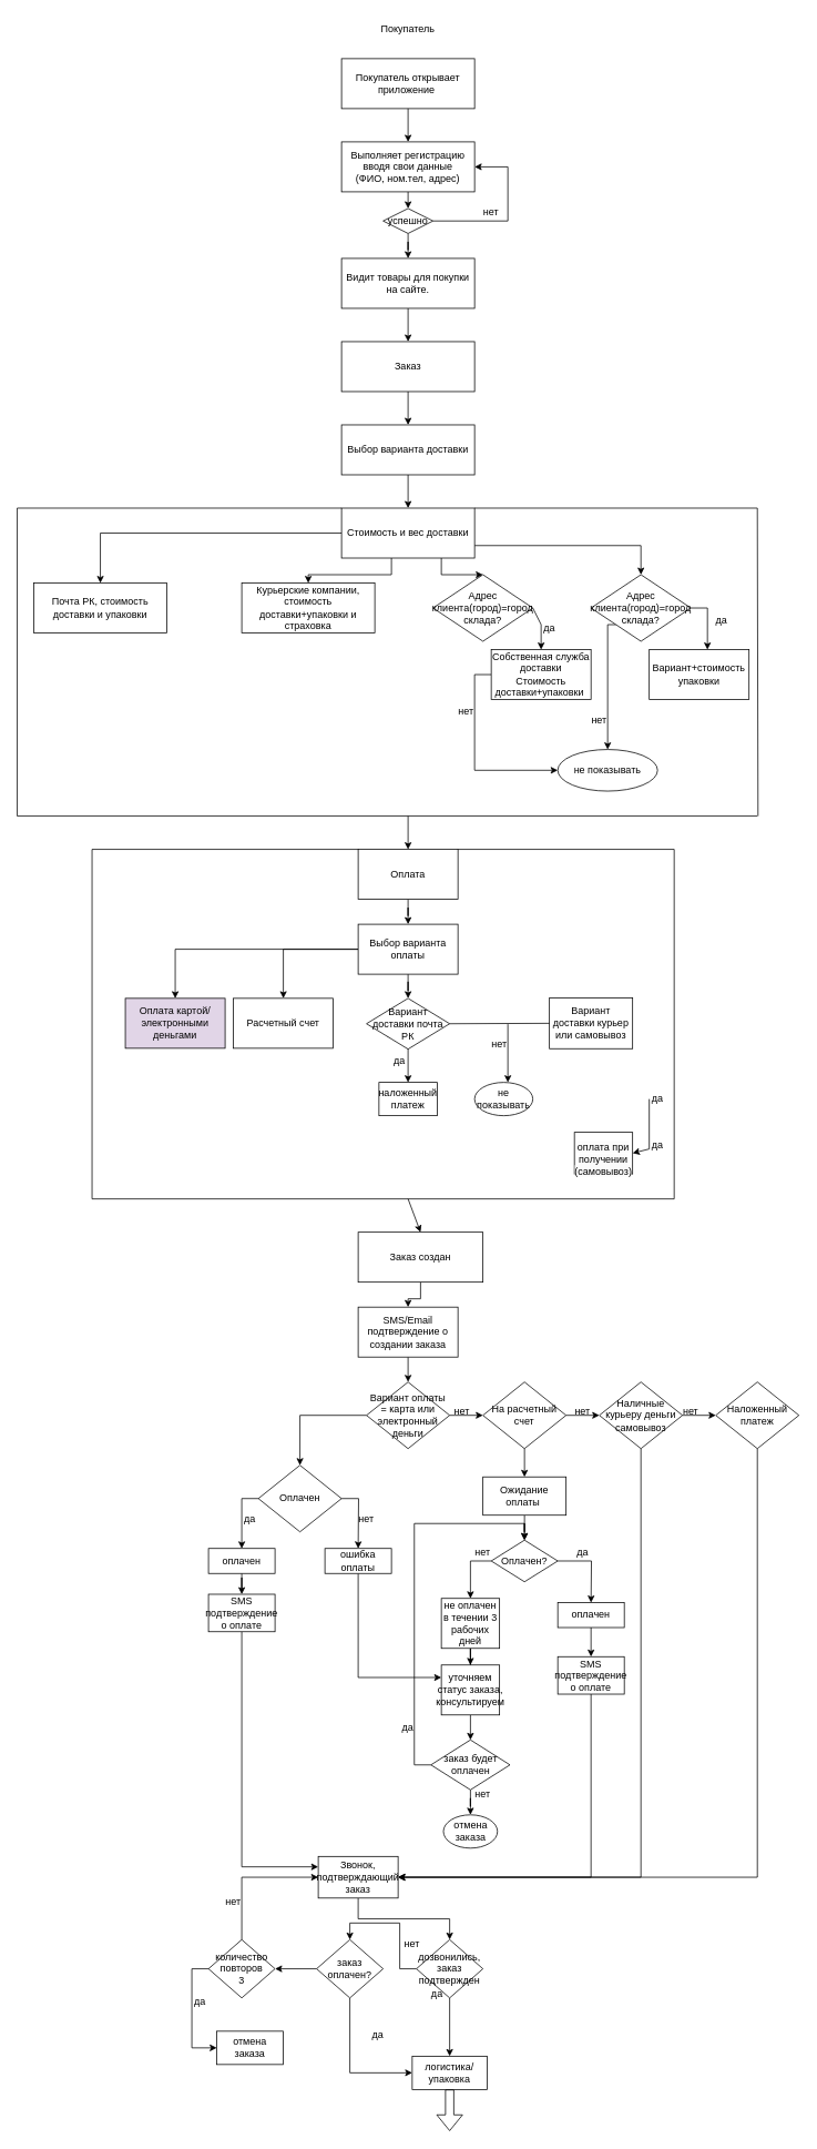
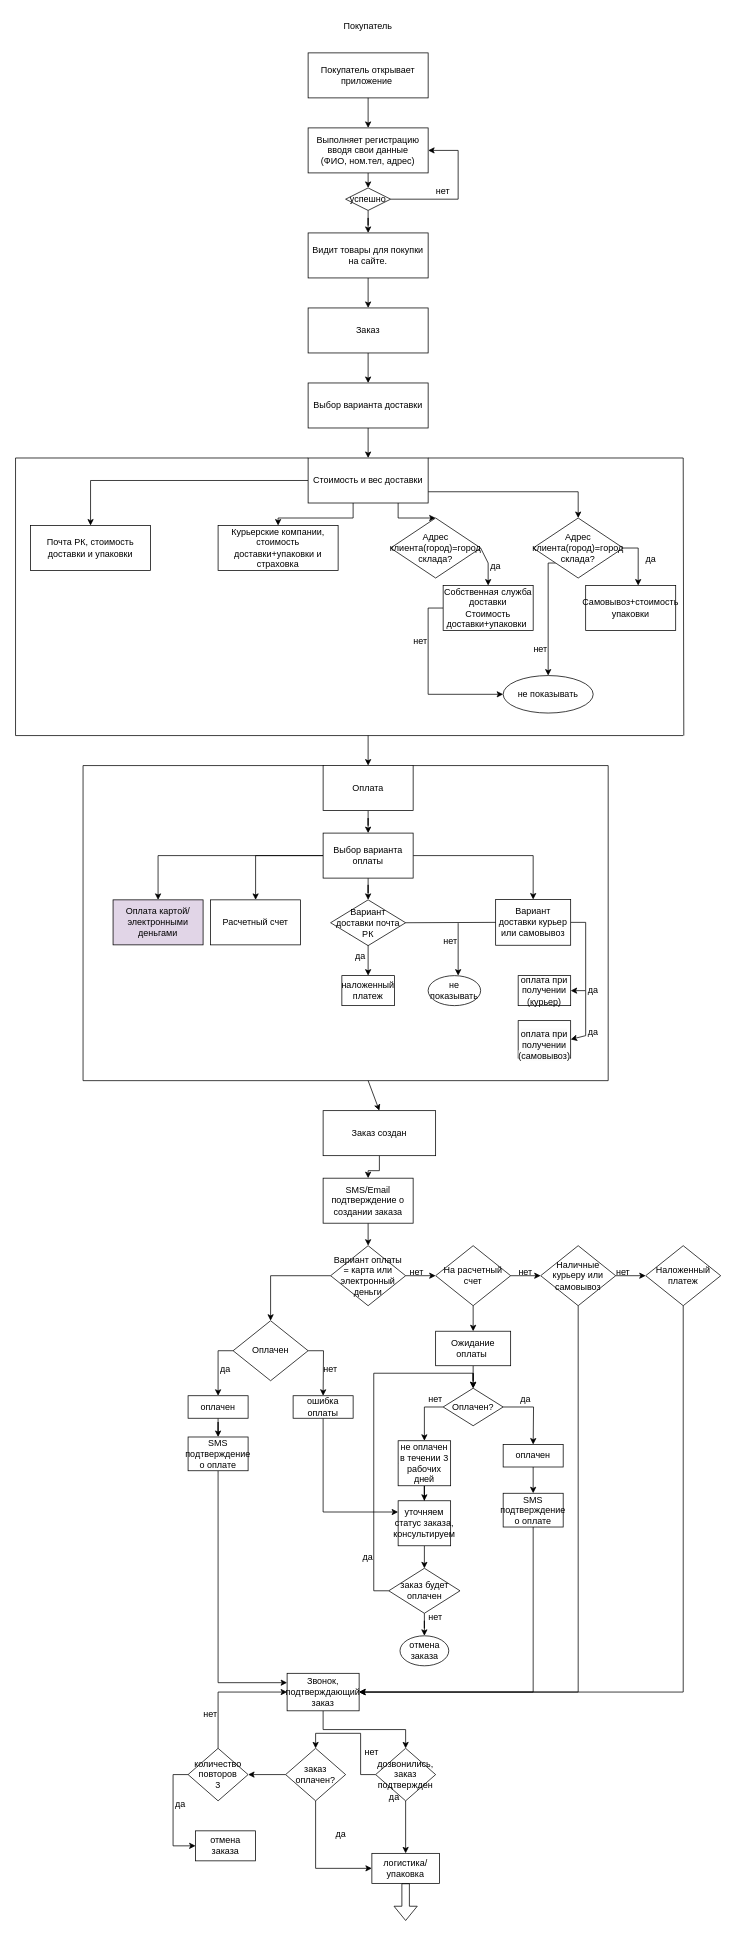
- <mxCell id="30" value="Вариант+стоимость упаковки" style="rounded=0;whiteSpace=wrap;html=1;" vertex="1" parent="1"><mxGeometry x="780" y="780" width="120" height="60" as="geometry" /></mxCell>
+ <mxCell id="30" value="Самовывоз+стоимость упаковки" style="rounded=0;whiteSpace=wrap;html=1;" vertex="1" parent="1"><mxGeometry x="780" y="780" width="120" height="60" as="geometry" /></mxCell>
+ <mxCell id="48" style="edgeStyle=orthogonalEdgeStyle;rounded=0;orthogonalLoop=1;jettySize=auto;html=1;" edge="1" parent="1" source="49" target="53"><mxGeometry relative="1" as="geometry"><mxPoint x="660" y="1189" as="targetPoint" /></mxGeometry></mxCell>
+ <mxCell id="52" style="edgeStyle=orthogonalEdgeStyle;rounded=0;orthogonalLoop=1;jettySize=auto;html=1;exitX=1;exitY=0.5;exitDx=0;exitDy=0;entryX=1;entryY=0.5;entryDx=0;entryDy=0;" edge="1" parent="1" source="53" target="62"><mxGeometry relative="1" as="geometry"><mxPoint x="780" y="1350" as="targetPoint" /></mxGeometry></mxCell>
+ <mxCell id="62" value="оплата при получении&lt;br&gt;(курьер)" style="rounded=0;whiteSpace=wrap;html=1;" vertex="1" parent="1"><mxGeometry x="690" y="1300" width="70" height="40" as="geometry" /></mxCell>
- <mxCell id="86" value="Наличные курьеру деньги самовывоз" style="rhombus;whiteSpace=wrap;html=1;" vertex="1" parent="1"><mxGeometry x="720" y="1660" width="100" height="80" as="geometry" /></mxCell>
+ <mxCell id="86" value="Наличные курьеру или самовывоз" style="rhombus;whiteSpace=wrap;html=1;" vertex="1" parent="1"><mxGeometry x="720" y="1660" width="100" height="80" as="geometry" /></mxCell>
